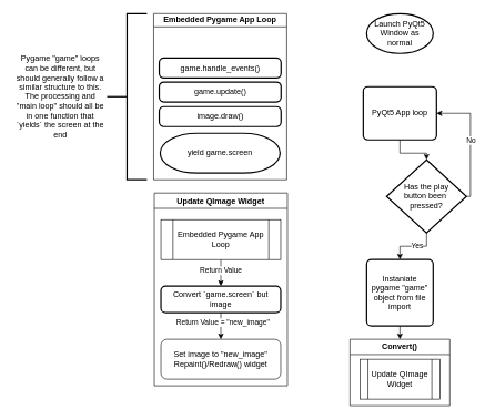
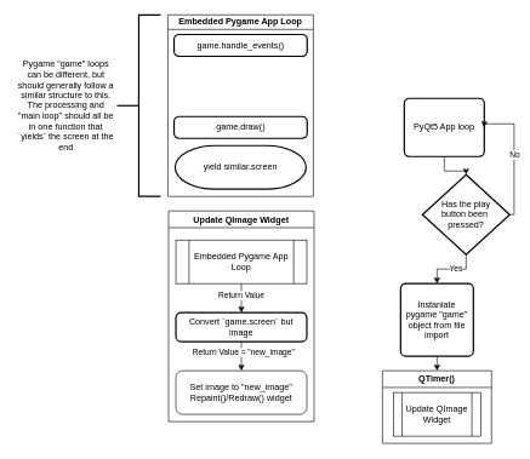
- <mxCell id="2" value="Launch PyQt5 Window as normal" style="strokeWidth=2;html=1;shape=mxgraph.flowchart.start_1;whiteSpace=wrap;" vertex="1" parent="1"><mxGeometry x="550" y="20" width="100" height="60" as="geometry" /></mxCell>
- <mxCell id="13" value="game.handle_events()" style="rounded=1;whiteSpace=wrap;html=1;absoluteArcSize=1;arcSize=14;strokeWidth=2;" vertex="1" parent="12"><mxGeometry x="8.5" y="67" width="183" height="30" as="geometry" /></mxCell>
+ <mxCell id="13" value="game.handle_events()" style="rounded=1;whiteSpace=wrap;html=1;absoluteArcSize=1;arcSize=14;strokeWidth=2;" vertex="1" parent="12"><mxGeometry x="8.5" y="27" width="183" height="30" as="geometry" /></mxCell>
- <mxCell id="14" value="game.update()" style="rounded=1;whiteSpace=wrap;html=1;absoluteArcSize=1;arcSize=14;strokeWidth=2;" vertex="1" parent="12"><mxGeometry x="8.5" y="103" width="183" height="30" as="geometry" /></mxCell>
- <mxCell id="3" value="PyQt5 App loop" style="rounded=1;whiteSpace=wrap;html=1;absoluteArcSize=1;arcSize=14;strokeWidth=2;" vertex="1" parent="1"><mxGeometry x="545" y="130" width="110" height="80" as="geometry" /></mxCell>
+ <mxCell id="3" value="PyQt5 App loop" style="rounded=1;whiteSpace=wrap;html=1;absoluteArcSize=1;arcSize=14;strokeWidth=2;" vertex="1" parent="1"><mxGeometry x="555" y="135" width="110" height="80" as="geometry" /></mxCell>
- <mxCell id="15" value="image.draw()" style="rounded=1;whiteSpace=wrap;html=1;absoluteArcSize=1;arcSize=14;strokeWidth=2;" vertex="1" parent="12"><mxGeometry x="8.5" y="140" width="183" height="30" as="geometry" /></mxCell>
+ <mxCell id="15" value="game.draw()" style="rounded=1;whiteSpace=wrap;html=1;absoluteArcSize=1;arcSize=14;strokeWidth=2;" vertex="1" parent="12"><mxGeometry x="8.5" y="140" width="183" height="30" as="geometry" /></mxCell>
- <mxCell id="16" value="yield game.screen" style="strokeWidth=2;html=1;shape=mxgraph.flowchart.terminator;whiteSpace=wrap;" vertex="1" parent="12"><mxGeometry x="10" y="180" width="180" height="60" as="geometry" /></mxCell>
+ <mxCell id="16" value="yield similar.screen" style="strokeWidth=2;html=1;shape=mxgraph.flowchart.terminator;whiteSpace=wrap;" vertex="1" parent="12"><mxGeometry x="10" y="180" width="180" height="60" as="geometry" /></mxCell>
- <mxCell id="19" value="Convert()" style="swimlane;whiteSpace=wrap;html=1;" vertex="1" parent="1"><mxGeometry x="525" y="510" width="150" height="100" as="geometry" /></mxCell>
+ <mxCell id="19" value="QTimer()" style="swimlane;whiteSpace=wrap;html=1;" vertex="1" parent="1"><mxGeometry x="525" y="510" width="150" height="100" as="geometry" /></mxCell>
